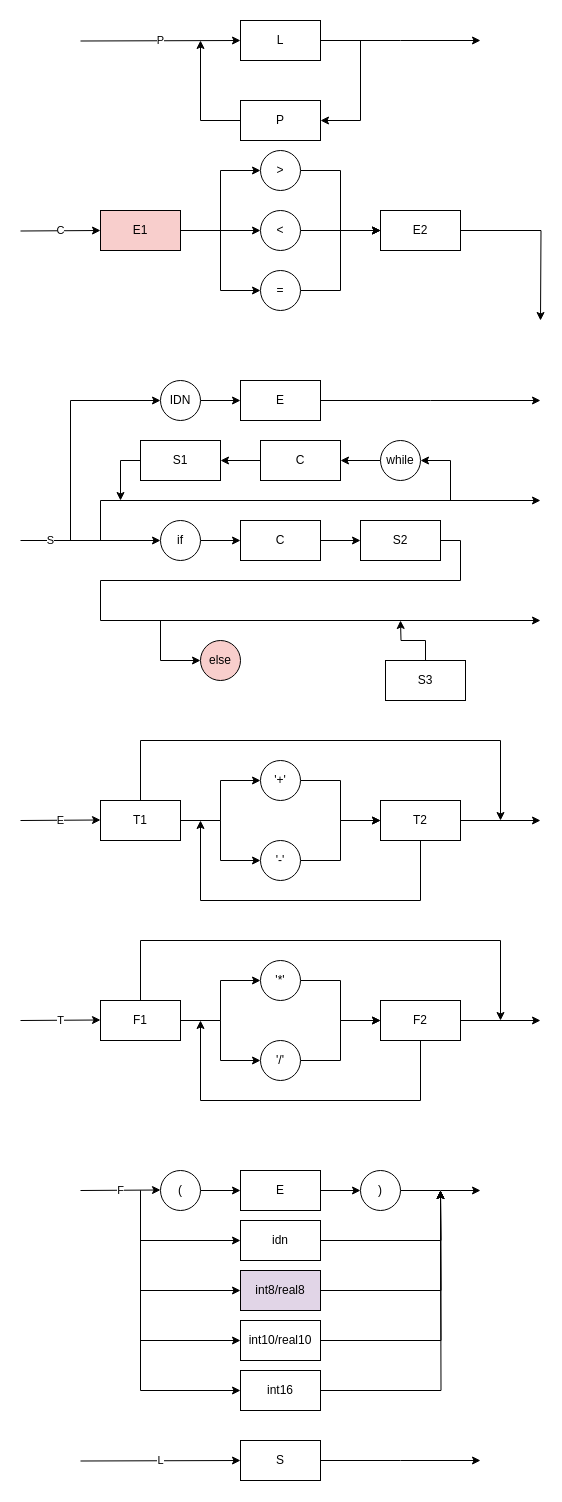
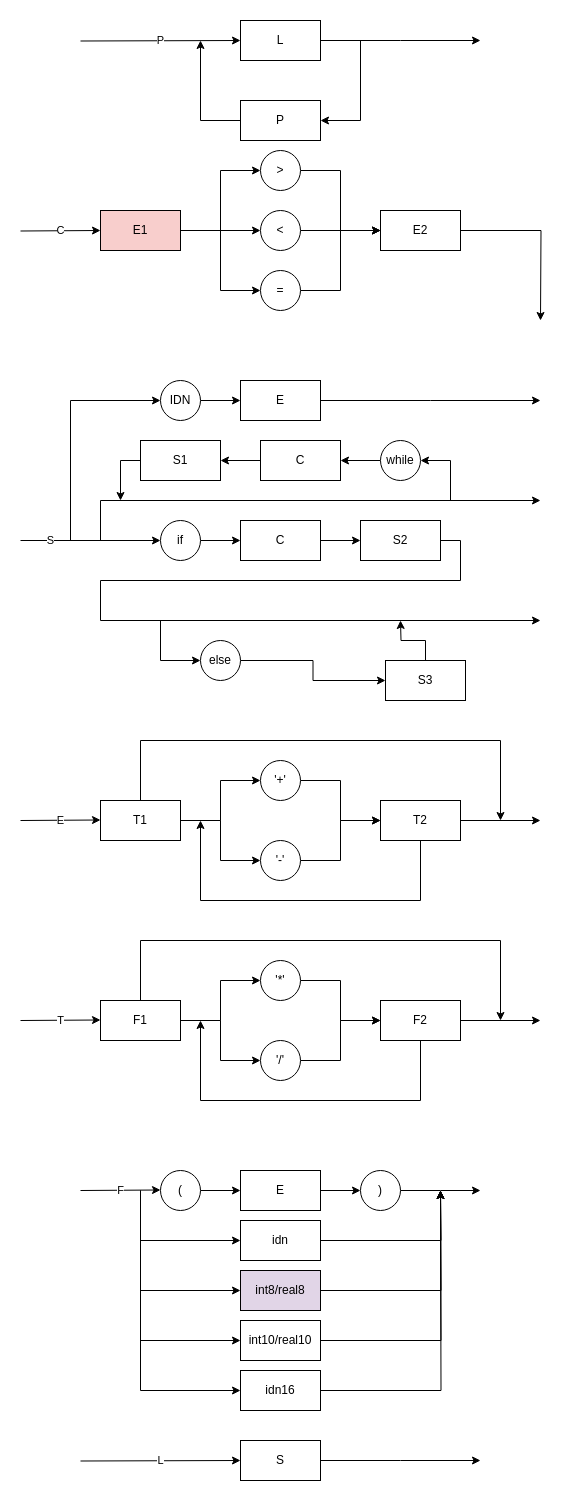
- <mxCell id="34" value="else" style="ellipse;whiteSpace=wrap;html=1;aspect=fixed;fillColor=#f8cecc;" parent="1" vertex="1"><mxGeometry x="200" y="640" width="40" height="40" as="geometry" /></mxCell>
+ <mxCell id="34" value="else" style="ellipse;whiteSpace=wrap;html=1;aspect=fixed;" parent="1" vertex="1"><mxGeometry x="200" y="640" width="40" height="40" as="geometry" /></mxCell>
+ <mxCell id="33" style="edgeStyle=orthogonalEdgeStyle;rounded=0;orthogonalLoop=1;jettySize=auto;html=1;entryX=0;entryY=0.5;entryDx=0;entryDy=0;" parent="1" source="34" target="37" edge="1"><mxGeometry relative="1" as="geometry" /></mxCell>
- <mxCell id="76" value="int16" style="rounded=0;whiteSpace=wrap;html=1;" parent="1" vertex="1"><mxGeometry x="240" y="1370" width="80" height="40" as="geometry" /></mxCell>
+ <mxCell id="76" value="idn16" style="rounded=0;whiteSpace=wrap;html=1;" parent="1" vertex="1"><mxGeometry x="240" y="1370" width="80" height="40" as="geometry" /></mxCell>
